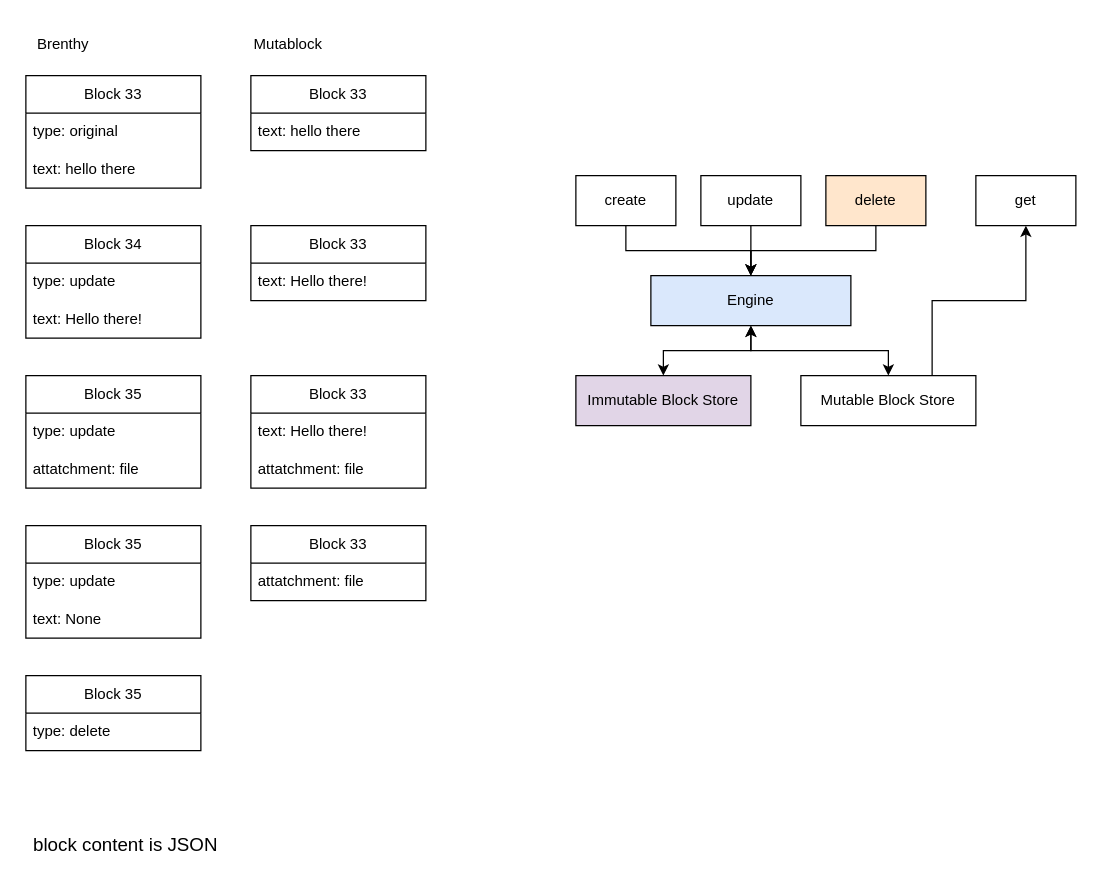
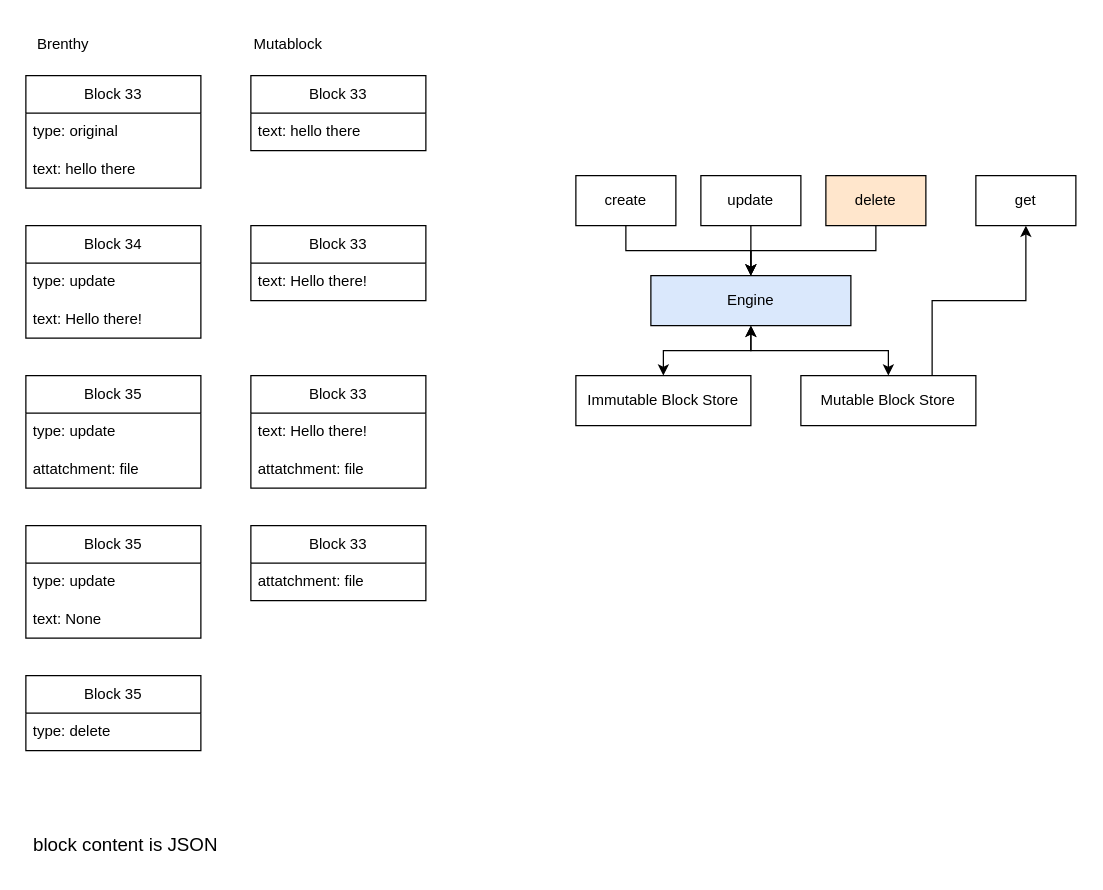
- <mxCell id="37" value="Immutable Block Store" style="rounded=0;whiteSpace=wrap;html=1;fillColor=#e1d5e7;" vertex="1" parent="1"><mxGeometry x="460" y="300" width="140" height="40" as="geometry" /></mxCell>
+ <mxCell id="37" value="Immutable Block Store" style="rounded=0;whiteSpace=wrap;html=1;" vertex="1" parent="1"><mxGeometry x="460" y="300" width="140" height="40" as="geometry" /></mxCell>
